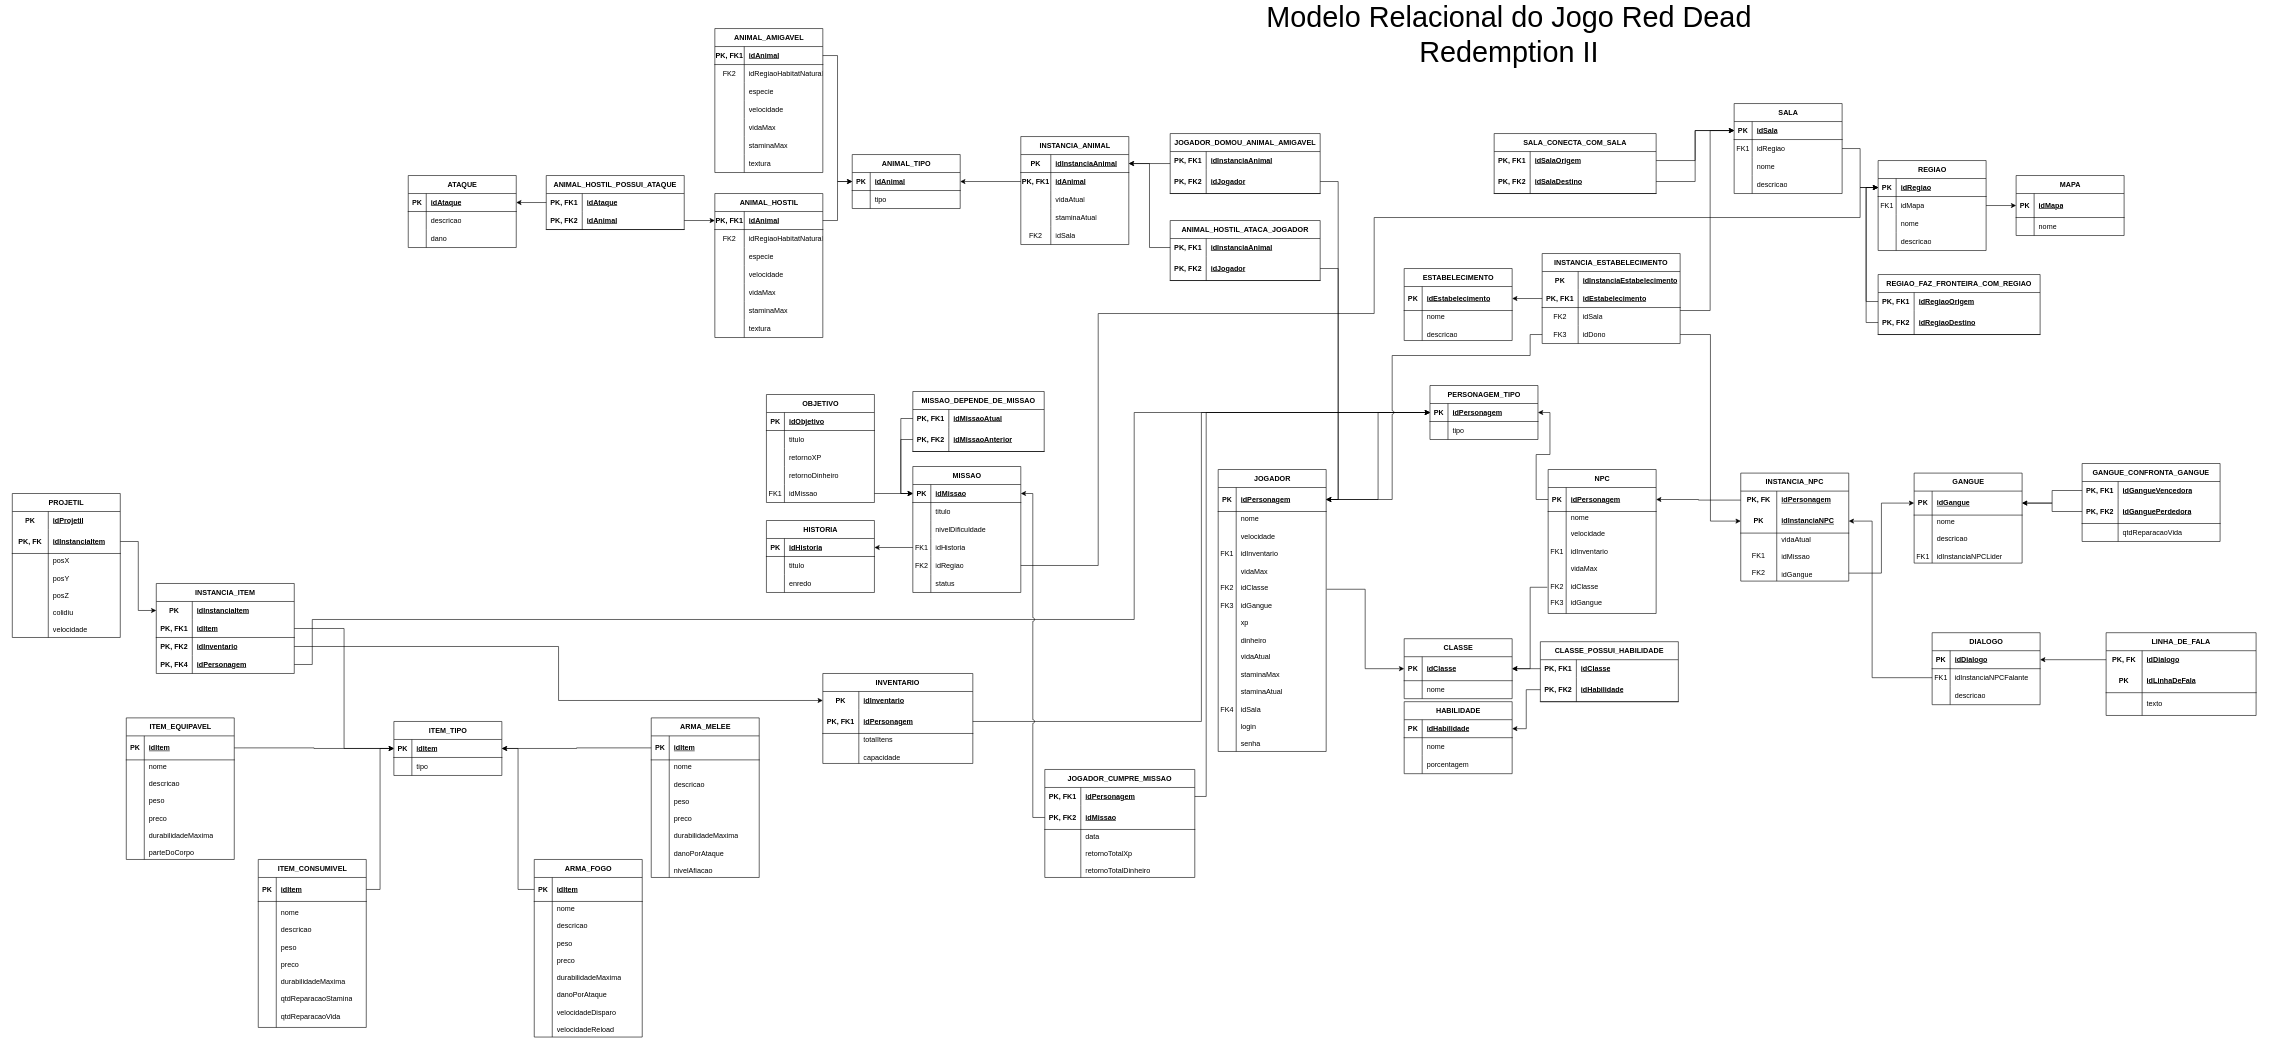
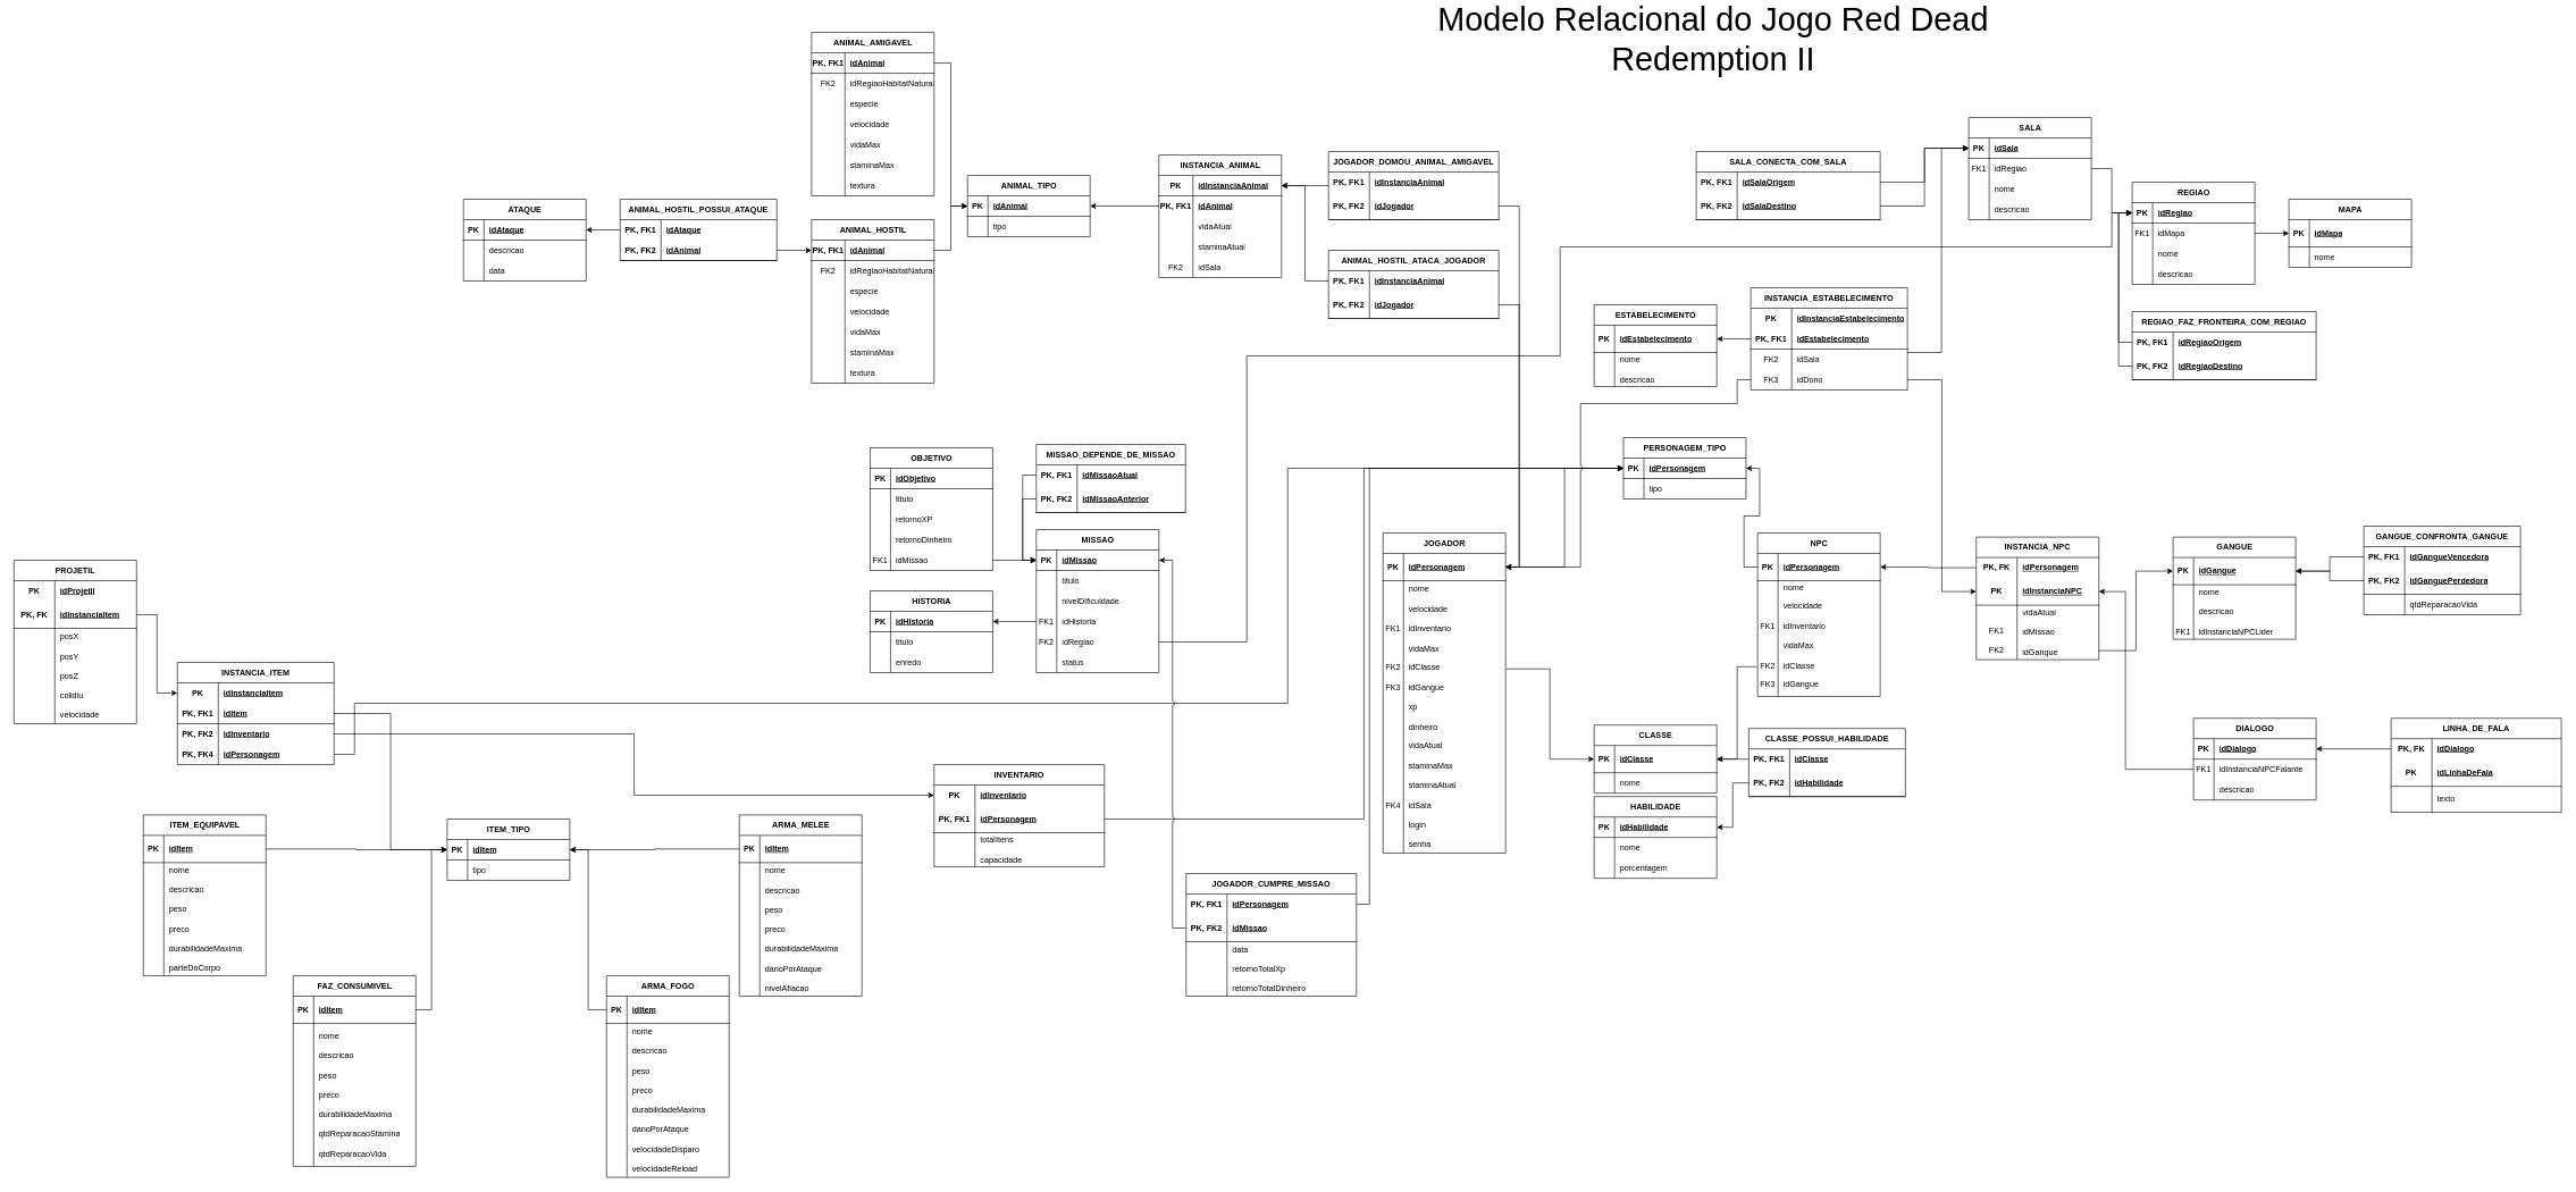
- <mxCell id="12" value="dano" style="shape=partialRectangle;connectable=0;fillColor=none;top=0;left=0;bottom=0;right=0;align=left;spacingLeft=6;overflow=hidden;whiteSpace=wrap;html=1;" parent="10" vertex="1"><mxGeometry x="30" width="150" height="30" as="geometry"><mxRectangle width="150" height="30" as="alternateBounds" /></mxGeometry></mxCell>
+ <mxCell id="12" value="data" style="shape=partialRectangle;connectable=0;fillColor=none;top=0;left=0;bottom=0;right=0;align=left;spacingLeft=6;overflow=hidden;whiteSpace=wrap;html=1;" parent="10" vertex="1"><mxGeometry x="30" width="150" height="30" as="geometry"><mxRectangle width="150" height="30" as="alternateBounds" /></mxGeometry></mxCell>
- <mxCell id="209" value="ITEM_CONSUMIVEL" style="shape=table;startSize=30;container=1;collapsible=1;childLayout=tableLayout;fixedRows=1;rowLines=0;fontStyle=1;align=center;resizeLast=1;html=1;" parent="1" vertex="1"><mxGeometry x="430" y="1415" width="180" height="280" as="geometry" /></mxCell>
+ <mxCell id="209" value="FAZ_CONSUMIVEL" style="shape=table;startSize=30;container=1;collapsible=1;childLayout=tableLayout;fixedRows=1;rowLines=0;fontStyle=1;align=center;resizeLast=1;html=1;" parent="1" vertex="1"><mxGeometry x="430" y="1415" width="180" height="280" as="geometry" /></mxCell>
